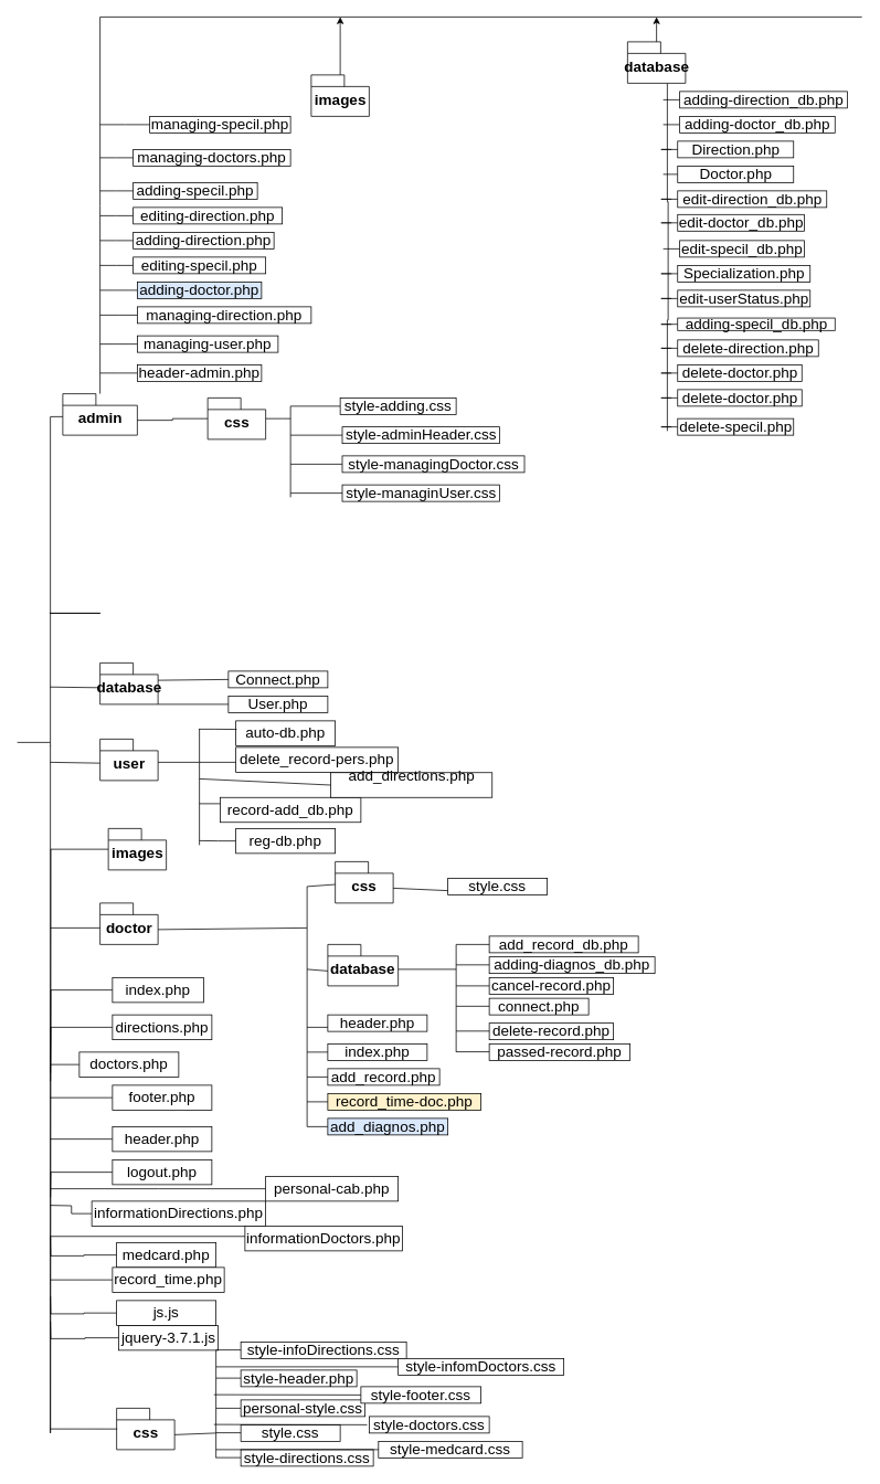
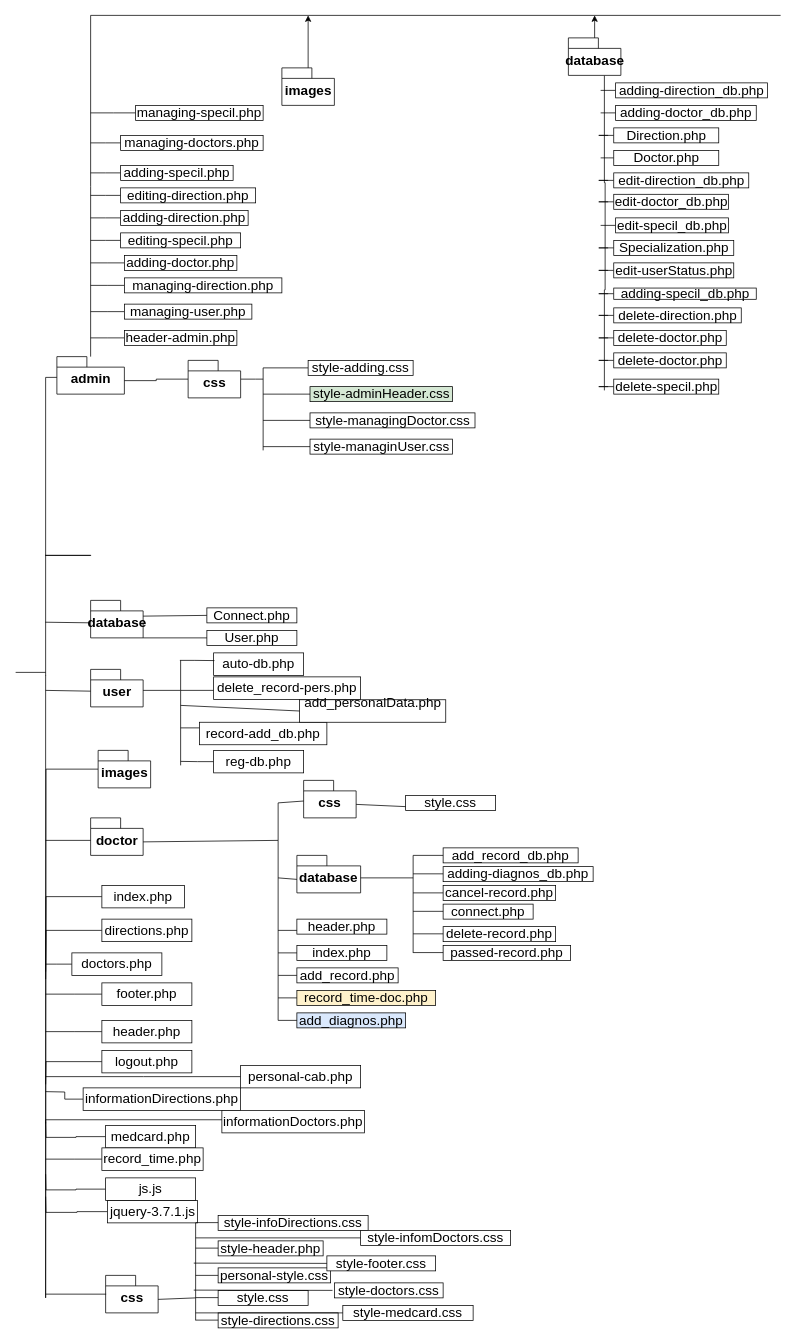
- <mxCell id="105" value="adding-doctor.php" style="rounded=0;whiteSpace=wrap;html=1;fontSize=18;fillColor=#dae8fc;" parent="1" vertex="1"><mxGeometry x="165" y="340" width="150" height="20" as="geometry" /></mxCell>
+ <mxCell id="105" value="adding-doctor.php" style="rounded=0;whiteSpace=wrap;html=1;fontSize=18;" parent="1" vertex="1"><mxGeometry x="165" y="340" width="150" height="20" as="geometry" /></mxCell>
- <mxCell id="125" value="style-adminHeader.css" style="rounded=0;whiteSpace=wrap;html=1;fontSize=18;" parent="1" vertex="1"><mxGeometry x="412.5" y="515" width="190" height="20" as="geometry" /></mxCell>
+ <mxCell id="125" value="style-adminHeader.css" style="rounded=0;whiteSpace=wrap;html=1;fontSize=18;fillColor=#d5e8d4;" parent="1" vertex="1"><mxGeometry x="412.5" y="515" width="190" height="20" as="geometry" /></mxCell>
- <mxCell id="46" value="add_directions.php&lt;div style=&quot;font-size: 18px;&quot;&gt;&lt;br style=&quot;font-size: 18px;&quot;&gt;&lt;/div&gt;" style="rounded=0;whiteSpace=wrap;html=1;fontSize=18;" parent="1" vertex="1"><mxGeometry x="398.5" y="932.5" width="195" height="30" as="geometry" /></mxCell>
+ <mxCell id="46" value="add_personalData.php&lt;div style=&quot;font-size: 18px;&quot;&gt;&lt;br style=&quot;font-size: 18px;&quot;&gt;&lt;/div&gt;" style="rounded=0;whiteSpace=wrap;html=1;fontSize=18;" parent="1" vertex="1"><mxGeometry x="398.5" y="932.5" width="195" height="30" as="geometry" /></mxCell>
